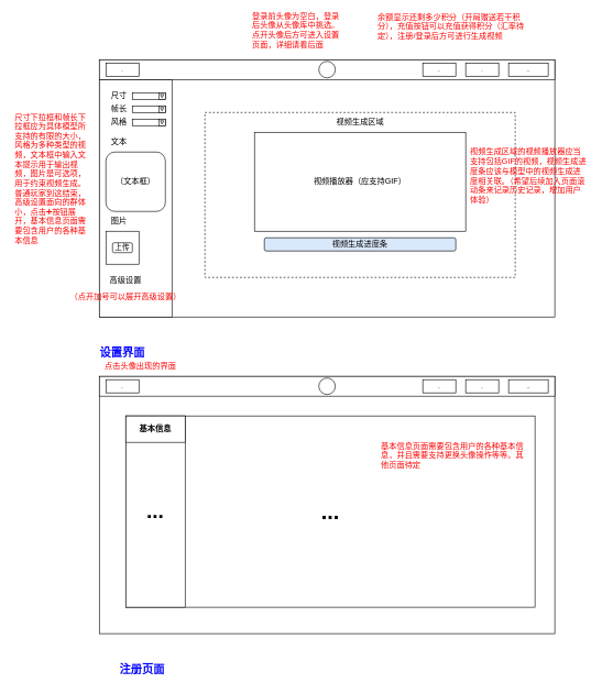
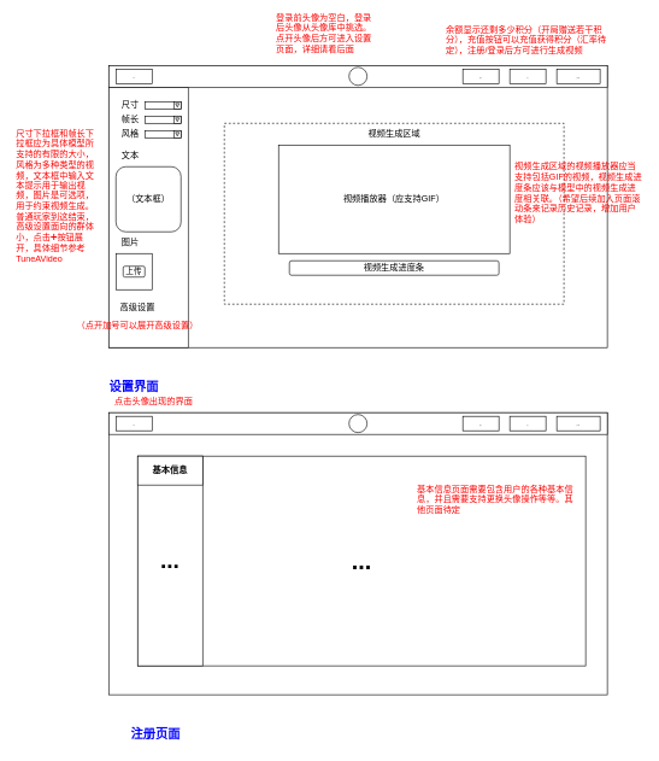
- <mxCell id="25" value="&lt;font color=&quot;#ff0000&quot;&gt;余额显示还剩多少积分（开局赠送若干积分），充值按钮可以充值获得积分（汇率待定），注册/登录后方可进行生成视频&lt;/font&gt;" style="text;html=1;strokeColor=none;fillColor=none;align=left;verticalAlign=middle;whiteSpace=wrap;rounded=0;" parent="1" vertex="1"><mxGeometry x="570" y="5" width="230" height="70" as="geometry" /></mxCell>
+ <mxCell id="25" value="&lt;font color=&quot;#ff0000&quot;&gt;余额显示还剩多少积分（开局赠送若干积分），充值按钮可以充值获得积分（汇率待定），注册/登录后方可进行生成视频&lt;/font&gt;" style="text;html=1;strokeColor=none;fillColor=none;align=left;verticalAlign=middle;whiteSpace=wrap;rounded=0;" parent="1" vertex="1"><mxGeometry x="615" y="20" width="230" height="70" as="geometry" /></mxCell>
- <mxCell id="26" value="&lt;div style=&quot;&quot;&gt;&lt;font color=&quot;#ff0000&quot;&gt;尺寸下拉框和帧长下拉框应为具体模型所支持的有限的大小，风格为多种类型的视频，文本框中输入文本提示用于输出视频，图片是可选项，用于约束视频生成。普通玩家到这结束，高级设置面向的群体小，点击➕按钮展开，基本信息页面需要包含用户的各种基本信息&lt;/font&gt;&lt;/div&gt;" style="text;html=1;strokeColor=none;fillColor=none;align=left;verticalAlign=middle;whiteSpace=wrap;rounded=0;" parent="1" vertex="1"><mxGeometry x="20" y="140" width="110" height="260" as="geometry" /></mxCell>
+ <mxCell id="26" value="&lt;div style=&quot;&quot;&gt;&lt;font color=&quot;#ff0000&quot;&gt;尺寸下拉框和帧长下拉框应为具体模型所支持的有限的大小，风格为多种类型的视频，文本框中输入文本提示用于输出视频，图片是可选项，用于约束视频生成。普通玩家到这结束，高级设置面向的群体小，点击➕按钮展开，具体细节参考TuneAVideo&lt;/font&gt;&lt;/div&gt;" style="text;html=1;strokeColor=none;fillColor=none;align=left;verticalAlign=middle;whiteSpace=wrap;rounded=0;" parent="1" vertex="1"><mxGeometry x="20" y="140" width="110" height="260" as="geometry" /></mxCell>
- <mxCell id="6" value="视频生成进度条" style="rounded=1;whiteSpace=wrap;html=1;fillColor=#dae8fc;" parent="1" vertex="1"><mxGeometry x="400" y="360" width="290" height="20" as="geometry" /></mxCell>
+ <mxCell id="6" value="视频生成进度条" style="rounded=1;whiteSpace=wrap;html=1;" parent="1" vertex="1"><mxGeometry x="400" y="360" width="290" height="20" as="geometry" /></mxCell>
